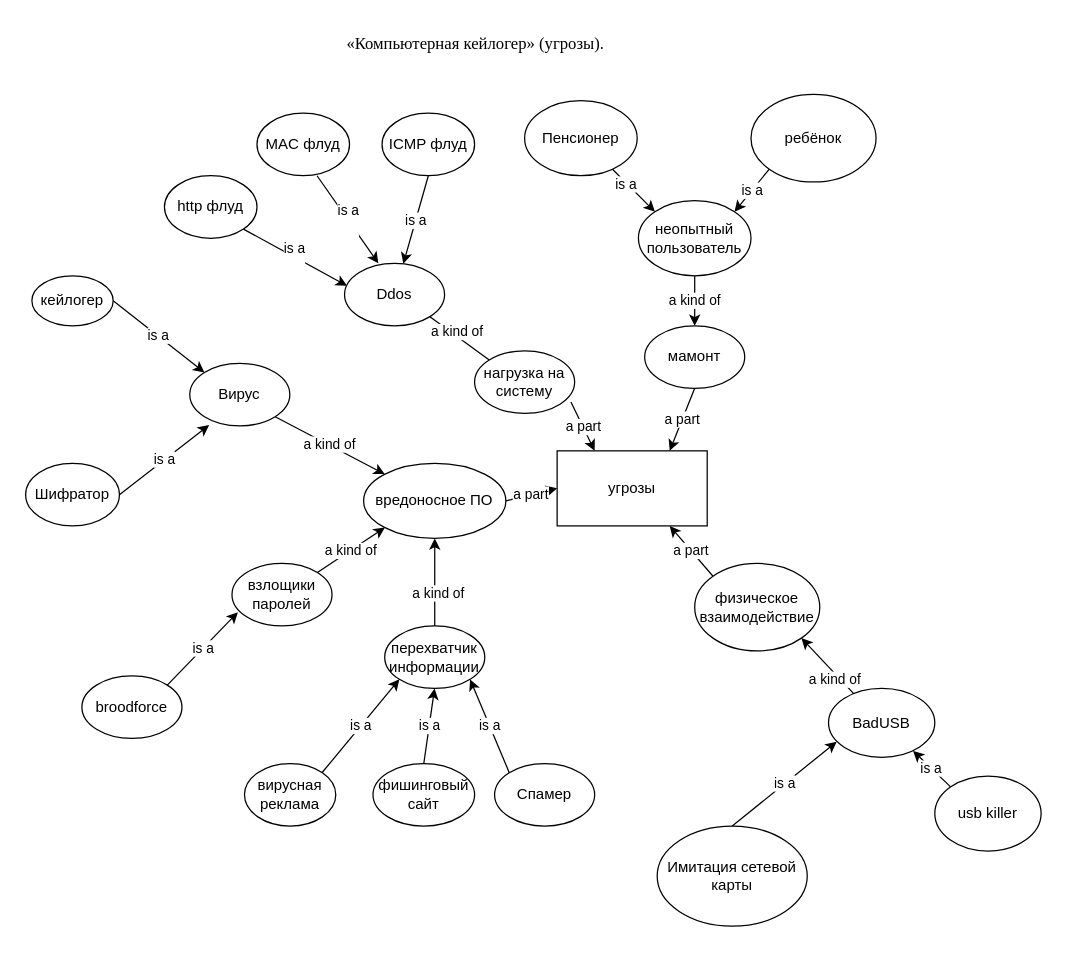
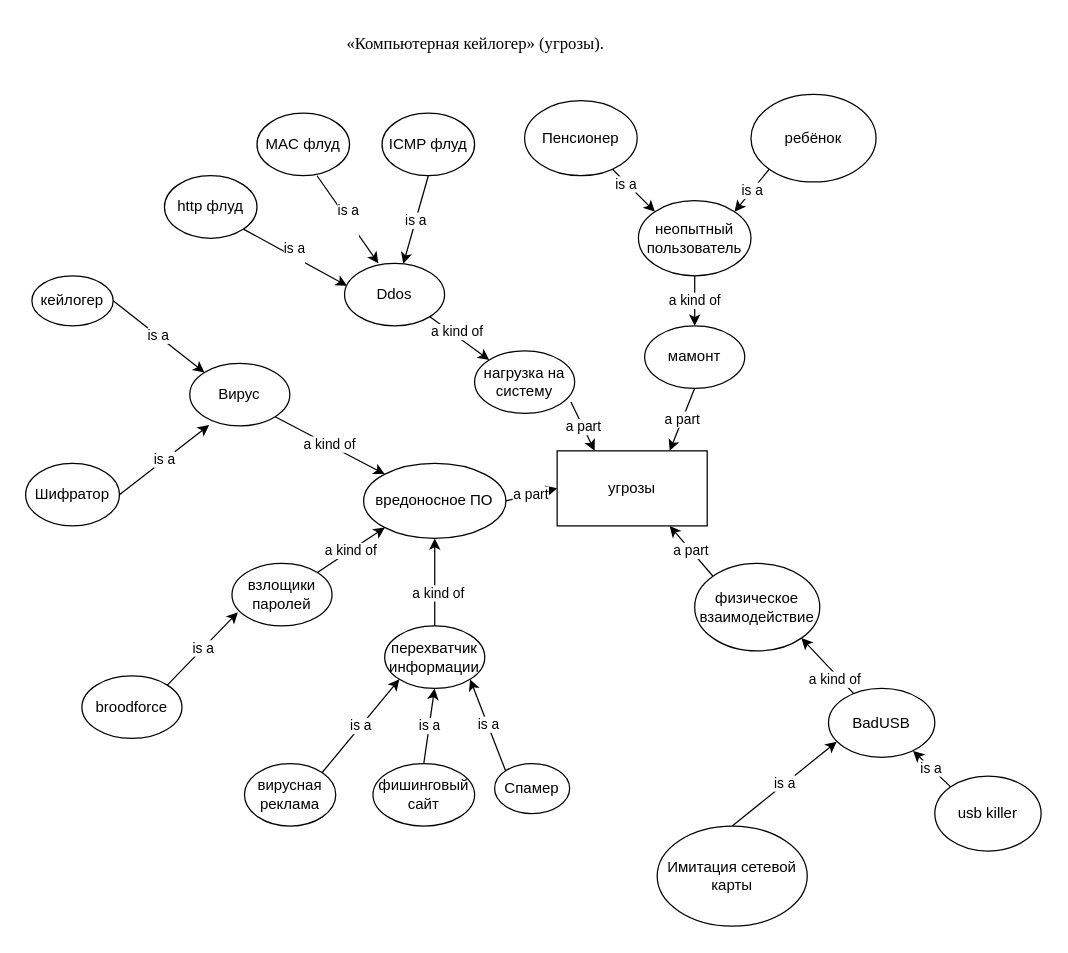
- <mxCell id="18" value="" style="endArrow=none;html=1;rounded=0;exitX=1;exitY=1;exitDx=0;exitDy=0;entryX=0;entryY=0;entryDx=0;entryDy=0;" edge="1" parent="1" source="17" target="22"><mxGeometry width="50" height="50" relative="1" as="geometry"><mxPoint x="359.534" y="252.678" as="sourcePoint" /><mxPoint x="365" y="260" as="targetPoint" /></mxGeometry></mxCell>
+ <mxCell id="18" value="" style="endArrow=classic;html=1;rounded=0;exitX=1;exitY=1;exitDx=0;exitDy=0;entryX=0;entryY=0;entryDx=0;entryDy=0;" edge="1" parent="1" source="17" target="22"><mxGeometry width="50" height="50" relative="1" as="geometry"><mxPoint x="359.534" y="252.678" as="sourcePoint" /><mxPoint x="365" y="260" as="targetPoint" /></mxGeometry></mxCell>
- <mxCell id="30" value="Спамер" style="ellipse;whiteSpace=wrap;html=1;" vertex="1" parent="1"><mxGeometry x="395" y="610" width="80" height="50" as="geometry" /></mxCell>
+ <mxCell id="30" value="Спамер" style="ellipse;whiteSpace=wrap;html=1;" vertex="1" parent="1"><mxGeometry x="395" y="610" width="60" height="40" as="geometry" /></mxCell>
